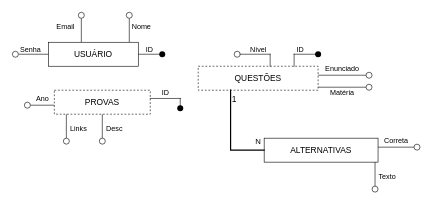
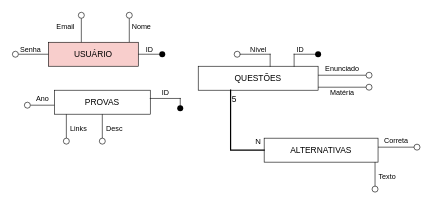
- <mxCell id="3" value="&lt;font style=&quot;font-size: 14px;&quot;&gt;USUÁRIO&lt;/font&gt;" style="rounded=0;whiteSpace=wrap;html=1;" vertex="1" parent="1"><mxGeometry x="80" y="70" width="150" height="40" as="geometry" /></mxCell>
+ <mxCell id="3" value="&lt;font style=&quot;font-size: 14px;&quot;&gt;USUÁRIO&lt;/font&gt;" style="rounded=0;whiteSpace=wrap;html=1;fillColor=#f8cecc;" vertex="1" parent="1"><mxGeometry x="80" y="70" width="150" height="40" as="geometry" /></mxCell>
- <mxCell id="15" value="&lt;font style=&quot;font-size: 14px;&quot;&gt;QUESTÕES&lt;/font&gt;" style="rounded=0;whiteSpace=wrap;html=1;dashed=1;" vertex="1" parent="1"><mxGeometry x="330" y="110" width="200" height="40" as="geometry" /></mxCell>
+ <mxCell id="15" value="&lt;font style=&quot;font-size: 14px;&quot;&gt;QUESTÕES&lt;/font&gt;" style="rounded=0;whiteSpace=wrap;html=1;" vertex="1" parent="1"><mxGeometry x="330" y="110" width="200" height="40" as="geometry" /></mxCell>
- <mxCell id="49" value="&lt;font style=&quot;font-size: 14px;&quot;&gt;1&lt;/font&gt;" style="text;html=1;align=center;verticalAlign=middle;resizable=0;points=[];autosize=1;strokeColor=none;fillColor=none;" vertex="1" parent="1"><mxGeometry x="375" y="150" width="30" height="30" as="geometry" /></mxCell>
+ <mxCell id="49" value="&lt;font style=&quot;font-size: 14px;&quot;&gt;5&lt;/font&gt;" style="text;html=1;align=center;verticalAlign=middle;resizable=0;points=[];autosize=1;strokeColor=none;fillColor=none;" vertex="1" parent="1"><mxGeometry x="375" y="150" width="30" height="30" as="geometry" /></mxCell>
- <mxCell id="28" value="&lt;span style=&quot;font-size: 14px;&quot;&gt;PROVAS&lt;/span&gt;" style="rounded=0;whiteSpace=wrap;html=1;dashed=1;" vertex="1" parent="1"><mxGeometry x="90" y="150" width="160" height="40" as="geometry" /></mxCell>
+ <mxCell id="28" value="&lt;span style=&quot;font-size: 14px;&quot;&gt;PROVAS&lt;/span&gt;" style="rounded=0;whiteSpace=wrap;html=1;" vertex="1" parent="1"><mxGeometry x="90" y="150" width="160" height="40" as="geometry" /></mxCell>
